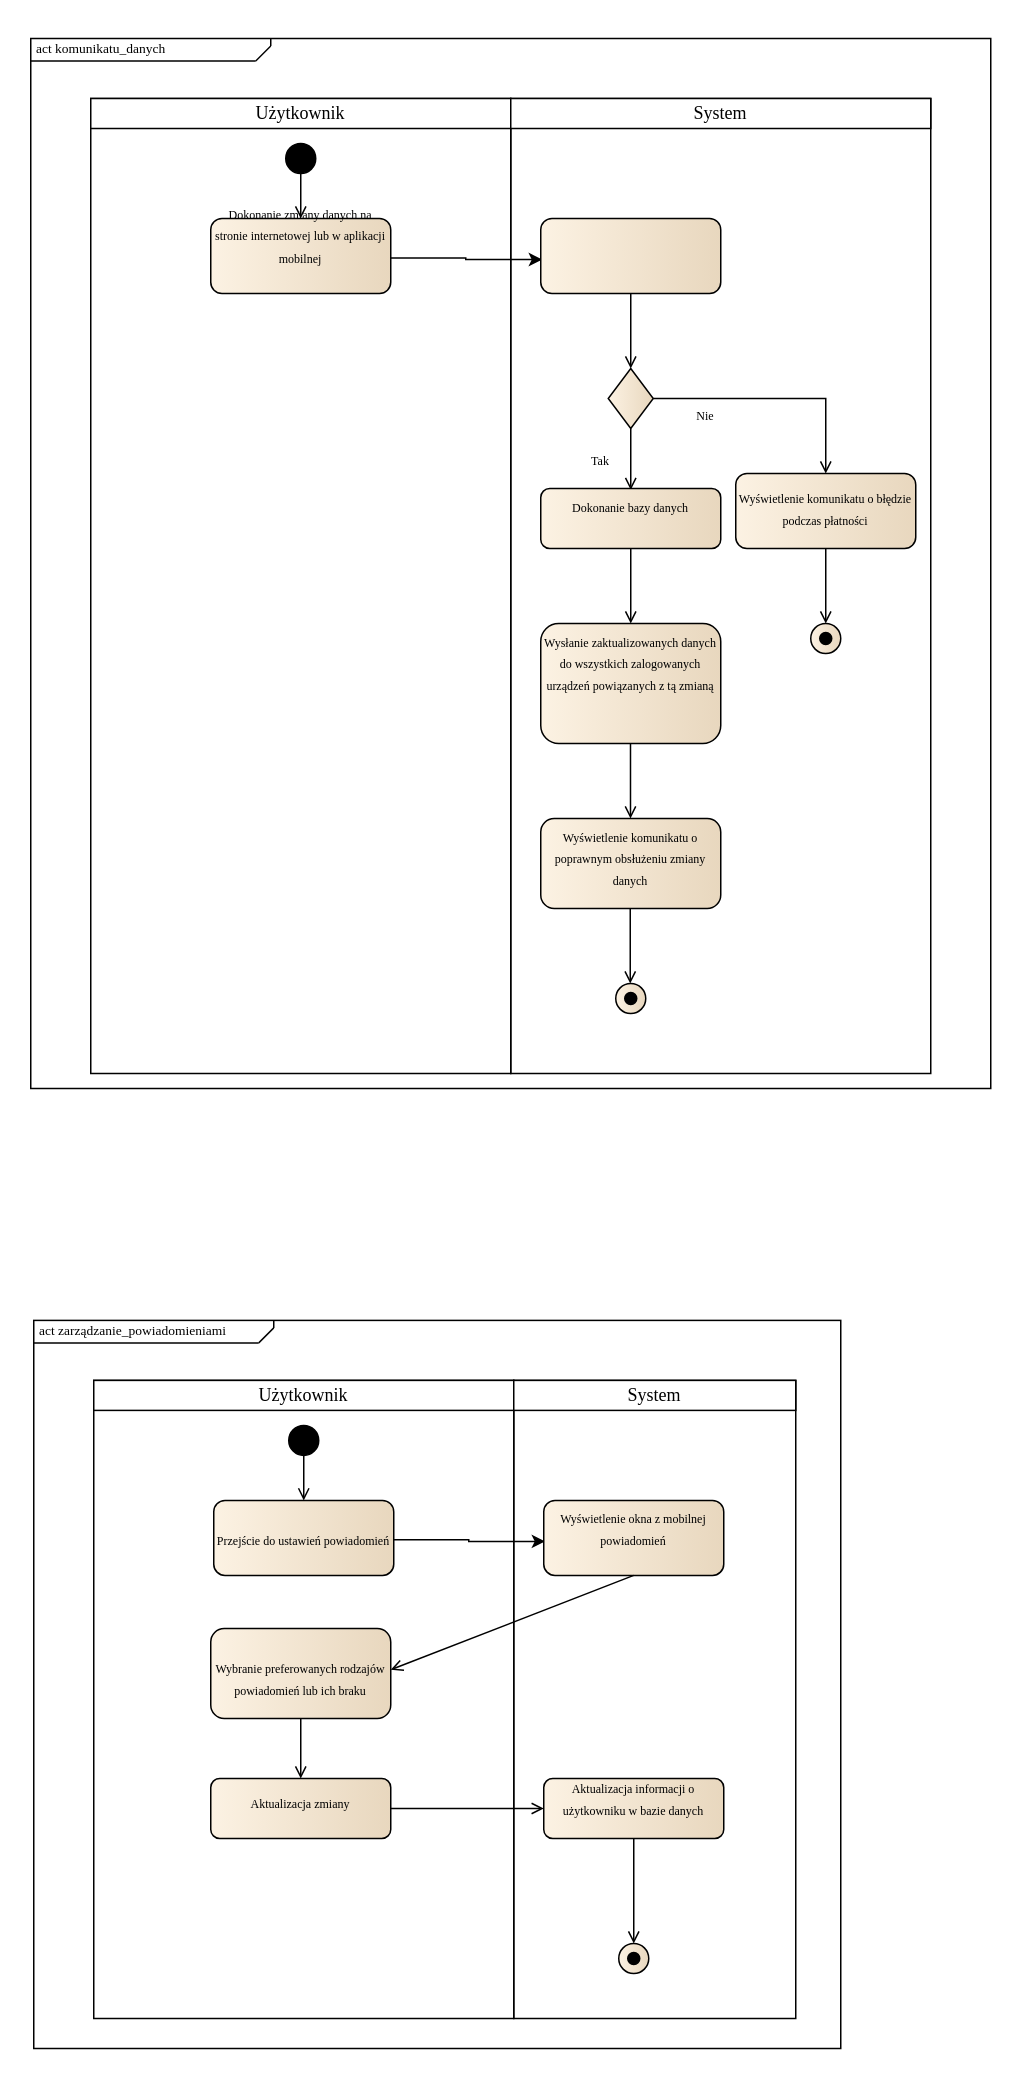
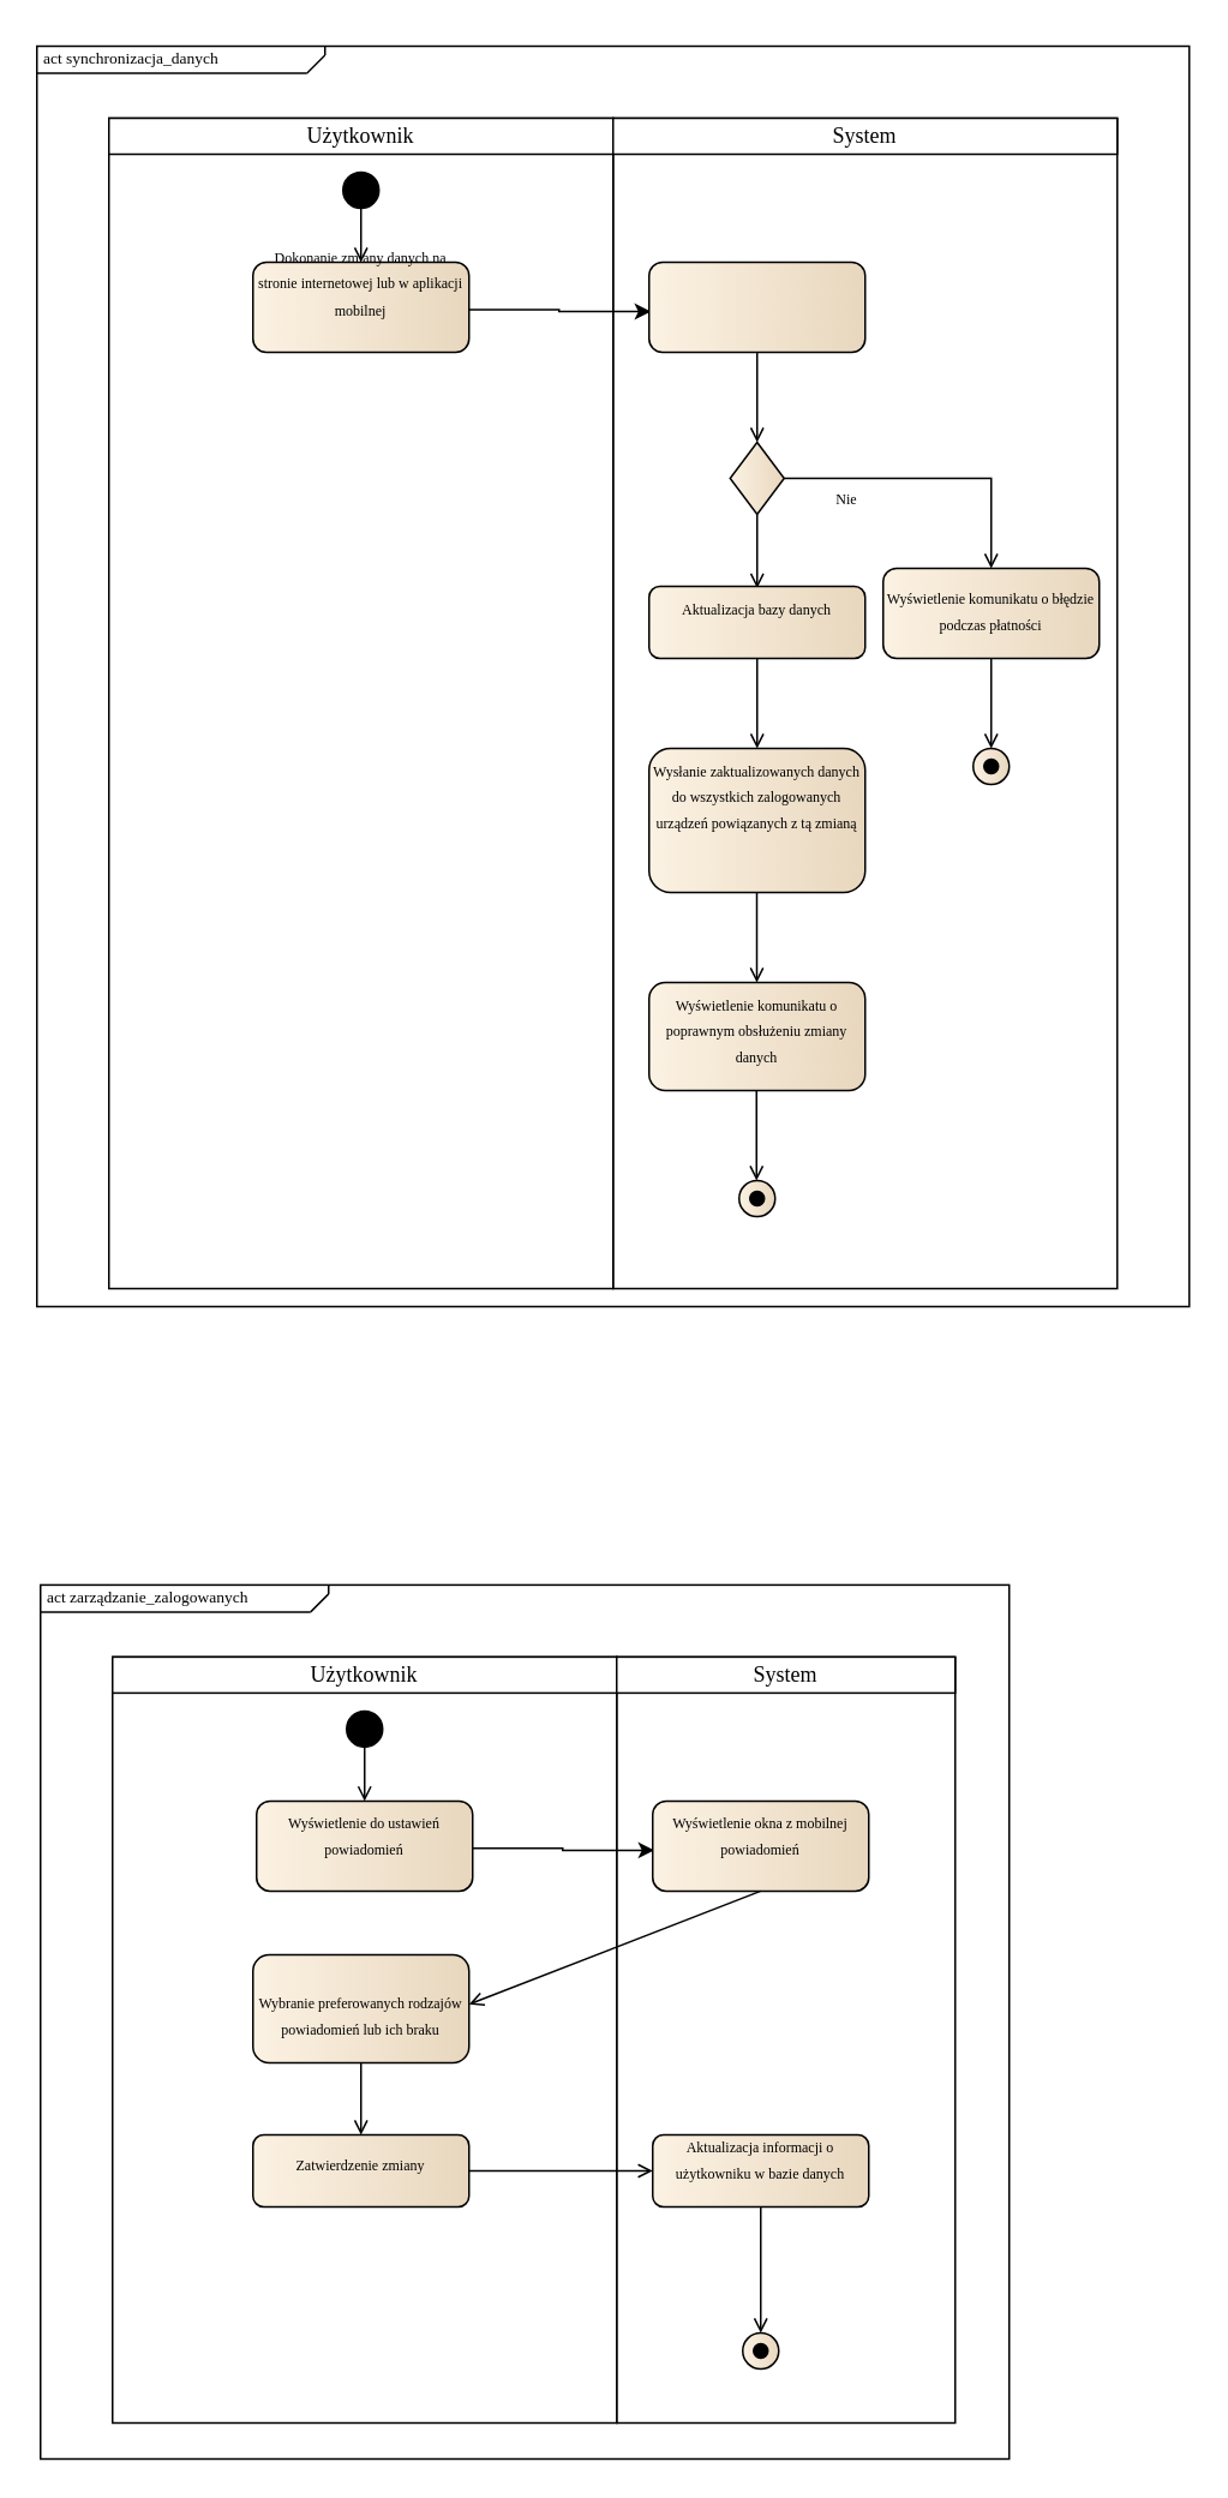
- <mxCell id="10" value="&lt;font face=&quot;Verdana&quot; style=&quot;font-size: 9px;&quot;&gt;act komunikatu_danych&lt;br&gt;&lt;/font&gt;" style="text;html=1;align=left;verticalAlign=bottom;whiteSpace=wrap;rounded=0;textShadow=0;fontStyle=0;movable=1;resizable=1;rotatable=1;deletable=1;editable=1;locked=0;connectable=1;" vertex="1" parent="1"><mxGeometry x="22" y="20.4" width="168" height="20" as="geometry" /></mxCell>
+ <mxCell id="10" value="&lt;font face=&quot;Verdana&quot; style=&quot;font-size: 9px;&quot;&gt;act synchronizacja_danych&lt;br&gt;&lt;/font&gt;" style="text;html=1;align=left;verticalAlign=bottom;whiteSpace=wrap;rounded=0;textShadow=0;fontStyle=0;movable=1;resizable=1;rotatable=1;deletable=1;editable=1;locked=0;connectable=1;" vertex="1" parent="1"><mxGeometry x="22" y="20.4" width="168" height="20" as="geometry" /></mxCell>
- <mxCell id="19" value="&lt;font face=&quot;Verdana&quot;&gt;&lt;span style=&quot;font-size: 8px;&quot;&gt;Tak&lt;/span&gt;&lt;/font&gt;" style="text;html=1;align=center;verticalAlign=bottom;whiteSpace=wrap;rounded=0;textShadow=0;fontStyle=0;movable=1;resizable=1;rotatable=1;deletable=1;editable=1;locked=0;connectable=1;" vertex="1" parent="1"><mxGeometry x="340" y="295" width="120" height="20" as="geometry" /></mxCell>
- <mxCell id="33" value="&lt;div&gt;&lt;font style=&quot;font-size: 8px;&quot; face=&quot;Verdana&quot;&gt;&lt;br&gt;&lt;/font&gt;&lt;/div&gt;&lt;div&gt;&lt;font style=&quot;font-size: 8px;&quot; face=&quot;Verdana&quot;&gt;Dokonanie bazy danych&lt;/font&gt;&lt;/div&gt;" style="text;html=1;align=center;verticalAlign=bottom;whiteSpace=wrap;rounded=0;textShadow=0;fontStyle=0;movable=1;resizable=1;rotatable=1;deletable=1;editable=1;locked=0;connectable=1;" vertex="1" parent="31"><mxGeometry y="1" width="120" height="20" as="geometry" /></mxCell>
+ <mxCell id="33" value="&lt;div&gt;&lt;font style=&quot;font-size: 8px;&quot; face=&quot;Verdana&quot;&gt;&lt;br&gt;&lt;/font&gt;&lt;/div&gt;&lt;div&gt;&lt;font style=&quot;font-size: 8px;&quot; face=&quot;Verdana&quot;&gt;Aktualizacja bazy danych&lt;/font&gt;&lt;/div&gt;" style="text;html=1;align=center;verticalAlign=bottom;whiteSpace=wrap;rounded=0;textShadow=0;fontStyle=0;movable=1;resizable=1;rotatable=1;deletable=1;editable=1;locked=0;connectable=1;" vertex="1" parent="31"><mxGeometry y="1" width="120" height="20" as="geometry" /></mxCell>
- <mxCell id="53" value="&lt;font face=&quot;Verdana&quot; style=&quot;font-size: 9px;&quot;&gt;act zarządzanie_powiadomieniami&lt;br&gt;&lt;/font&gt;" style="text;html=1;align=left;verticalAlign=bottom;whiteSpace=wrap;rounded=0;textShadow=0;fontStyle=0;movable=1;resizable=1;rotatable=1;deletable=1;editable=1;locked=0;connectable=1;" vertex="1" parent="1"><mxGeometry x="24" y="875" width="168" height="20" as="geometry" /></mxCell>
+ <mxCell id="53" value="&lt;font face=&quot;Verdana&quot; style=&quot;font-size: 9px;&quot;&gt;act zarządzanie_zalogowanych&lt;br&gt;&lt;/font&gt;" style="text;html=1;align=left;verticalAlign=bottom;whiteSpace=wrap;rounded=0;textShadow=0;fontStyle=0;movable=1;resizable=1;rotatable=1;deletable=1;editable=1;locked=0;connectable=1;" vertex="1" parent="1"><mxGeometry x="24" y="875" width="168" height="20" as="geometry" /></mxCell>
- <mxCell id="58" value="&lt;font style=&quot;font-size: 8px;&quot; face=&quot;Verdana&quot;&gt;Przejście do ustawień powiadomień&lt;br&gt;&lt;/font&gt;" style="text;html=1;align=center;verticalAlign=bottom;whiteSpace=wrap;rounded=0;textShadow=0;fontStyle=0;movable=1;resizable=1;rotatable=1;deletable=1;editable=1;locked=0;connectable=1;" vertex="1" parent="1"><mxGeometry x="142" y="999.6" width="120" height="35" as="geometry" /></mxCell>
+ <mxCell id="58" value="&lt;font style=&quot;font-size: 8px;&quot; face=&quot;Verdana&quot;&gt;Wyświetlenie do ustawień powiadomień&lt;br&gt;&lt;/font&gt;" style="text;html=1;align=center;verticalAlign=bottom;whiteSpace=wrap;rounded=0;textShadow=0;fontStyle=0;movable=1;resizable=1;rotatable=1;deletable=1;editable=1;locked=0;connectable=1;" vertex="1" parent="1"><mxGeometry x="142" y="999.6" width="120" height="35" as="geometry" /></mxCell>
- <mxCell id="71" value="&lt;div&gt;&lt;font style=&quot;font-size: 8px;&quot; face=&quot;Verdana&quot;&gt;&lt;br&gt;&lt;/font&gt;&lt;/div&gt;&lt;div&gt;&lt;font style=&quot;font-size: 8px;&quot; face=&quot;Verdana&quot;&gt;Aktualizacja zmiany&lt;br&gt;&lt;/font&gt;&lt;/div&gt;" style="text;html=1;align=center;verticalAlign=bottom;whiteSpace=wrap;rounded=0;textShadow=0;fontStyle=0;movable=1;resizable=1;rotatable=1;deletable=1;editable=1;locked=0;connectable=1;" vertex="1" parent="69"><mxGeometry y="15" width="120" height="30" as="geometry" /></mxCell>
+ <mxCell id="71" value="&lt;div&gt;&lt;font style=&quot;font-size: 8px;&quot; face=&quot;Verdana&quot;&gt;&lt;br&gt;&lt;/font&gt;&lt;/div&gt;&lt;div&gt;&lt;font style=&quot;font-size: 8px;&quot; face=&quot;Verdana&quot;&gt;Zatwierdzenie zmiany&lt;br&gt;&lt;/font&gt;&lt;/div&gt;" style="text;html=1;align=center;verticalAlign=bottom;whiteSpace=wrap;rounded=0;textShadow=0;fontStyle=0;movable=1;resizable=1;rotatable=1;deletable=1;editable=1;locked=0;connectable=1;" vertex="1" parent="69"><mxGeometry y="15" width="120" height="30" as="geometry" /></mxCell>
